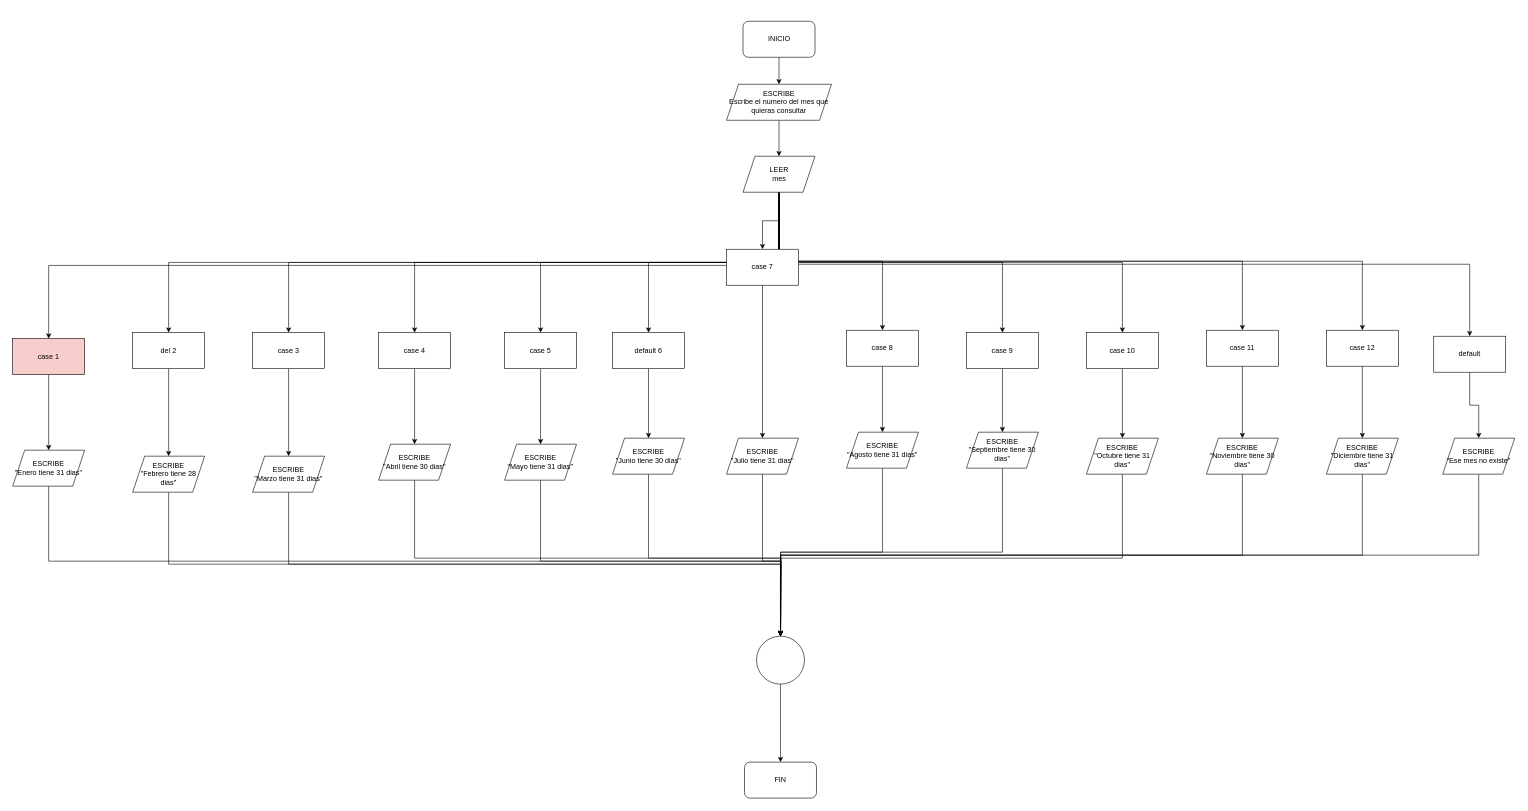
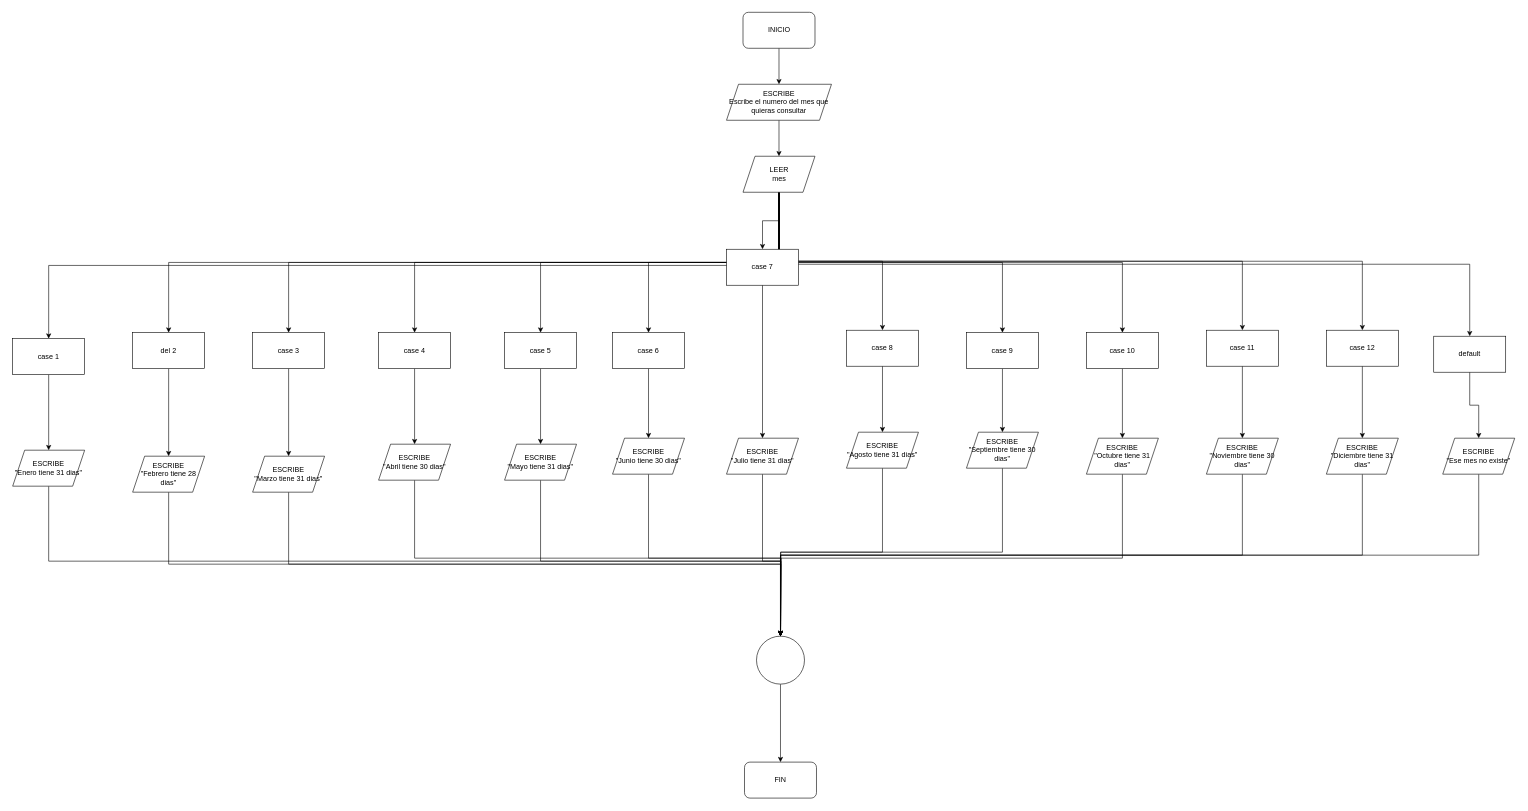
- <mxCell id="3" value="INICIO" style="rounded=1;whiteSpace=wrap;html=1;" vertex="1" parent="1"><mxGeometry x="1237.5" y="35" width="120" height="60" as="geometry" /></mxCell>
+ <mxCell id="3" value="INICIO" style="rounded=1;whiteSpace=wrap;html=1;" vertex="1" parent="1"><mxGeometry x="1237.5" y="20" width="120" height="60" as="geometry" /></mxCell>
- <mxCell id="53" value="default 6" style="rounded=0;whiteSpace=wrap;html=1;" vertex="1" parent="1"><mxGeometry x="1020" y="554" width="120" height="60" as="geometry" /></mxCell>
+ <mxCell id="53" value="case 6" style="rounded=0;whiteSpace=wrap;html=1;" vertex="1" parent="1"><mxGeometry x="1020" y="554" width="120" height="60" as="geometry" /></mxCell>
- <mxCell id="21" value="case 1" style="rounded=0;whiteSpace=wrap;html=1;fillColor=#f8cecc;" vertex="1" parent="1"><mxGeometry x="20" y="564" width="120" height="60" as="geometry" /></mxCell>
+ <mxCell id="21" value="case 1" style="rounded=0;whiteSpace=wrap;html=1;" vertex="1" parent="1"><mxGeometry x="20" y="564" width="120" height="60" as="geometry" /></mxCell>
